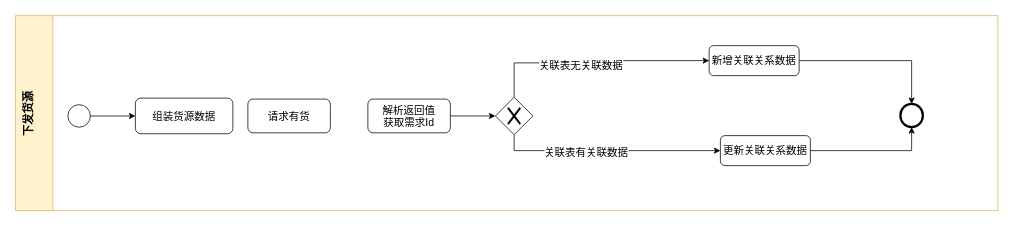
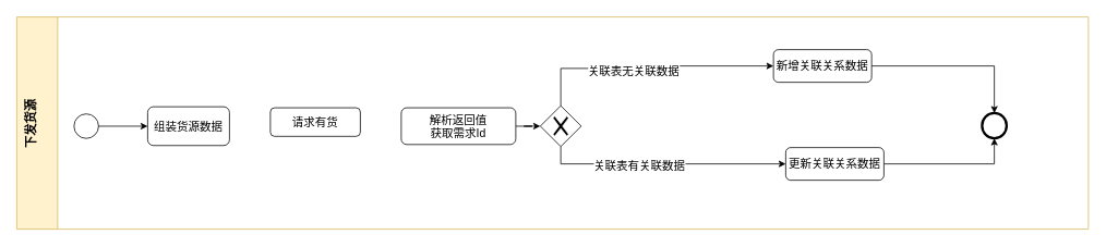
- <mxCell id="4" value="组装货源数据" style="shape=ext;rounded=1;html=1;whiteSpace=wrap;fontSize=14;" parent="2" vertex="1"><mxGeometry x="160" y="110" width="130" height="47.5" as="geometry" /></mxCell>
+ <mxCell id="4" value="组装货源数据" style="shape=ext;rounded=1;html=1;whiteSpace=wrap;fontSize=14;" parent="2" vertex="1"><mxGeometry x="160" y="110" width="100" height="47.5" as="geometry" /></mxCell>
- <mxCell id="5" value="请求有货" style="shape=ext;rounded=1;html=1;whiteSpace=wrap;fontSize=14;" parent="2" vertex="1"><mxGeometry x="310" y="111.25" width="110" height="45" as="geometry" /></mxCell>
+ <mxCell id="5" value="请求有货" style="shape=ext;rounded=1;html=1;whiteSpace=wrap;fontSize=14;" parent="2" vertex="1"><mxGeometry x="310" y="111.25" width="110" height="35" as="geometry" /></mxCell>
- <mxCell id="6" value="解析返回值&lt;br style=&quot;font-size: 14px;&quot;&gt;获取需求Id" style="shape=ext;rounded=1;html=1;whiteSpace=wrap;fontSize=14;" parent="2" vertex="1"><mxGeometry x="470" y="111.25" width="110" height="45" as="geometry" /></mxCell>
+ <mxCell id="6" value="解析返回值&lt;br style=&quot;font-size: 14px;&quot;&gt;获取需求Id" style="shape=ext;rounded=1;html=1;whiteSpace=wrap;fontSize=14;" parent="2" vertex="1"><mxGeometry x="470" y="111.25" width="140" height="45" as="geometry" /></mxCell>
